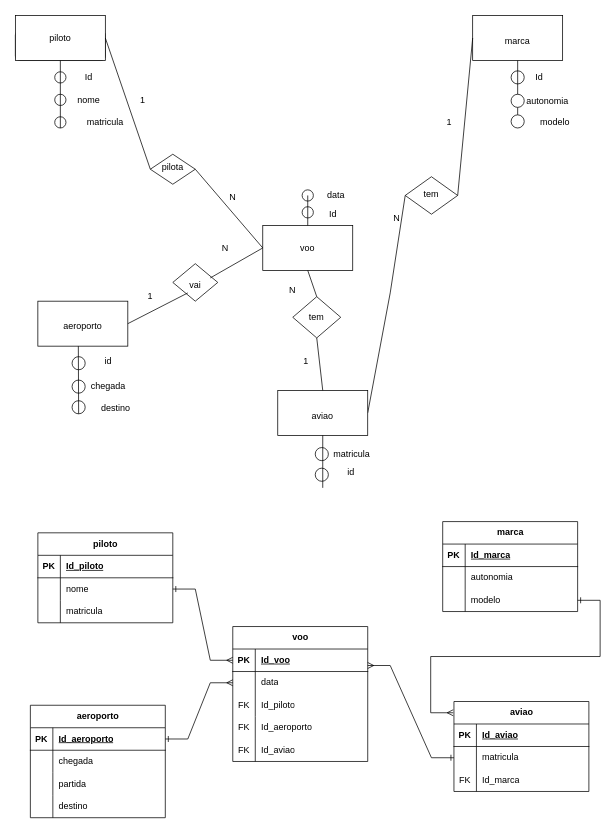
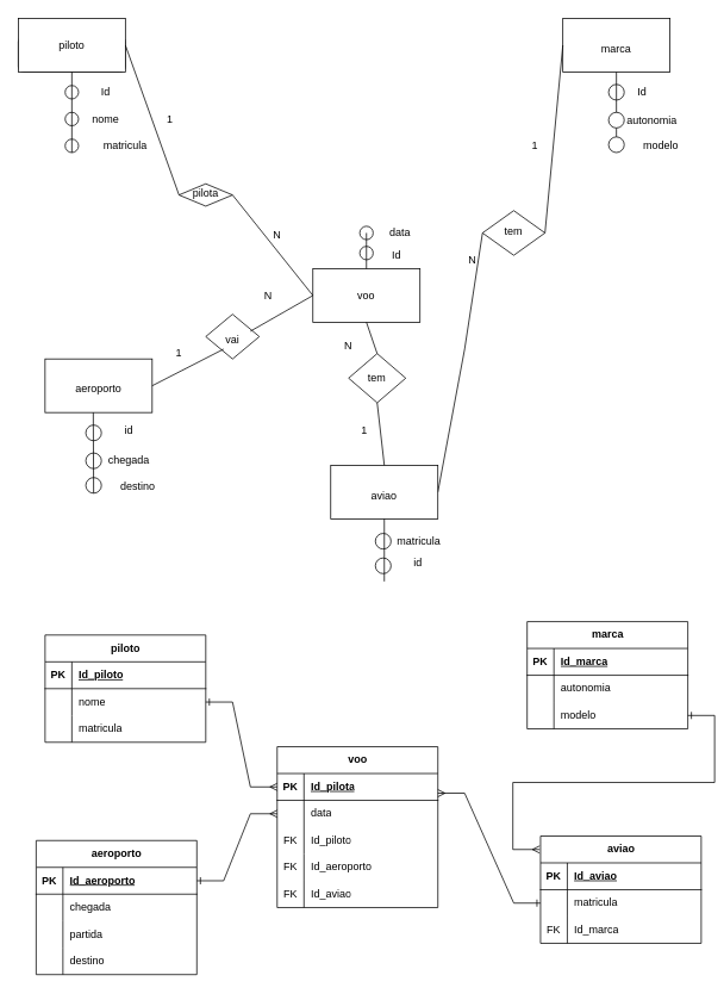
- <mxCell id="3" value="pilota" style="rhombus;whiteSpace=wrap;html=1;shadow=0;fontFamily=Helvetica;fontSize=12;align=center;strokeWidth=1;spacing=6;spacingTop=-4;" parent="1" vertex="1"><mxGeometry x="200" y="205" width="60" height="40" as="geometry" /></mxCell>
+ <mxCell id="3" value="pilota" style="rhombus;whiteSpace=wrap;html=1;shadow=0;fontFamily=Helvetica;fontSize=12;align=center;strokeWidth=1;spacing=6;spacingTop=-4;" parent="1" vertex="1"><mxGeometry x="200" y="205" width="60" height="25" as="geometry" /></mxCell>
- <mxCell id="111" value="Id_voo" style="shape=partialRectangle;connectable=0;fillColor=none;top=0;left=0;bottom=0;right=0;align=left;spacingLeft=6;fontStyle=5;overflow=hidden;whiteSpace=wrap;html=1;" parent="109" vertex="1"><mxGeometry x="30" width="150" height="30" as="geometry"><mxRectangle width="150" height="30" as="alternateBounds" /></mxGeometry></mxCell>
+ <mxCell id="111" value="Id_pilota" style="shape=partialRectangle;connectable=0;fillColor=none;top=0;left=0;bottom=0;right=0;align=left;spacingLeft=6;fontStyle=5;overflow=hidden;whiteSpace=wrap;html=1;" parent="109" vertex="1"><mxGeometry x="30" width="150" height="30" as="geometry"><mxRectangle width="150" height="30" as="alternateBounds" /></mxGeometry></mxCell>
